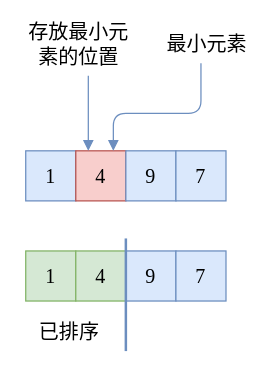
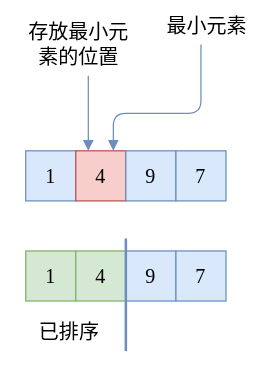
- <mxCell id="13" value="最小元素" style="text;html=1;align=center;verticalAlign=middle;whiteSpace=wrap;rounded=0;fontFamily=Ubuntu;fontSize=16;fontStyle=0;" vertex="1" parent="1"><mxGeometry x="130" y="20" width="70" height="30" as="geometry" /></mxCell>
+ <mxCell id="13" value="最小元素" style="text;html=1;align=center;verticalAlign=middle;whiteSpace=wrap;rounded=0;fontFamily=Ubuntu;fontSize=16;fontStyle=0;" vertex="1" parent="1"><mxGeometry x="130" y="5" width="70" height="30" as="geometry" /></mxCell>
